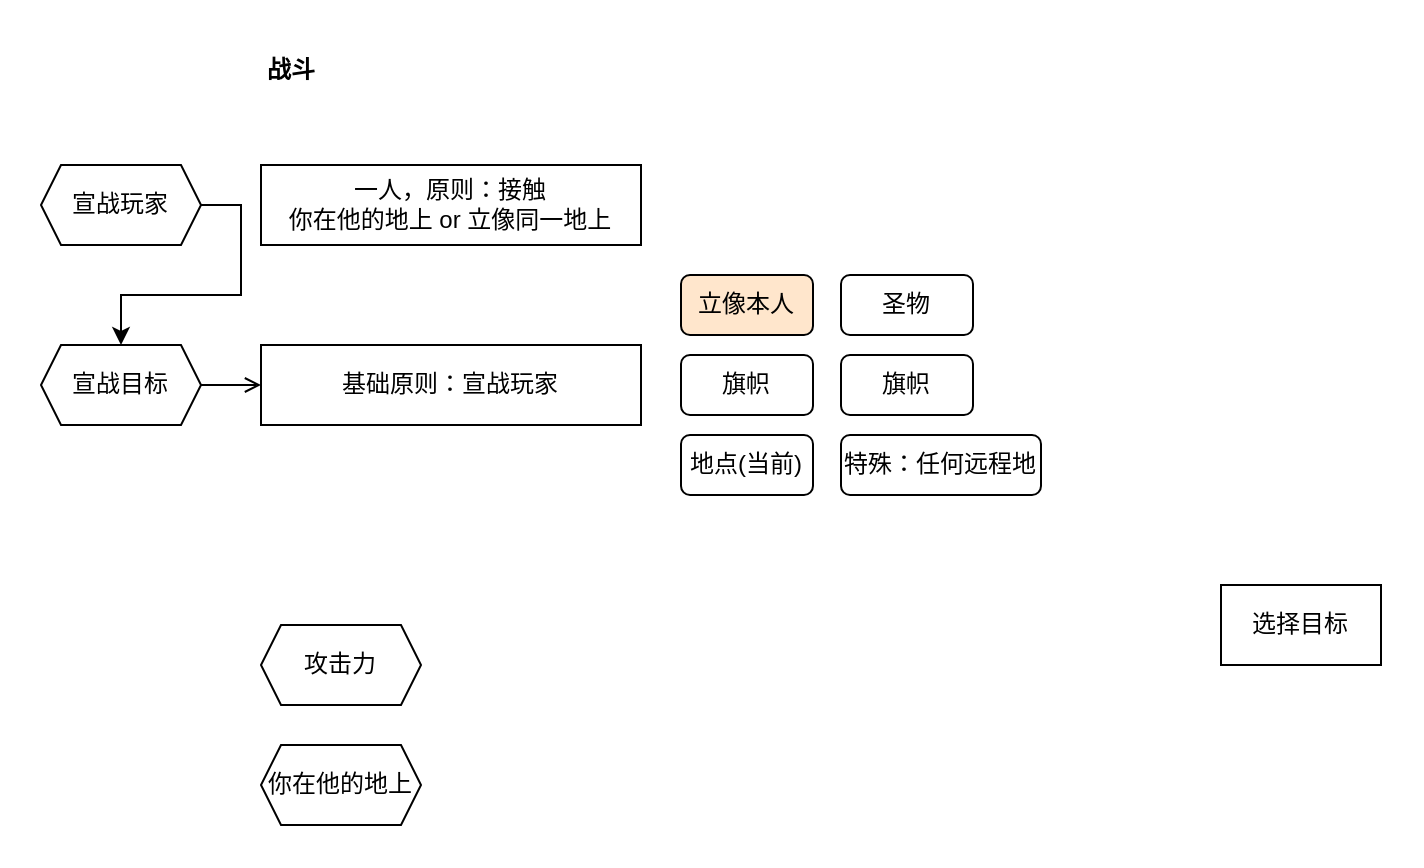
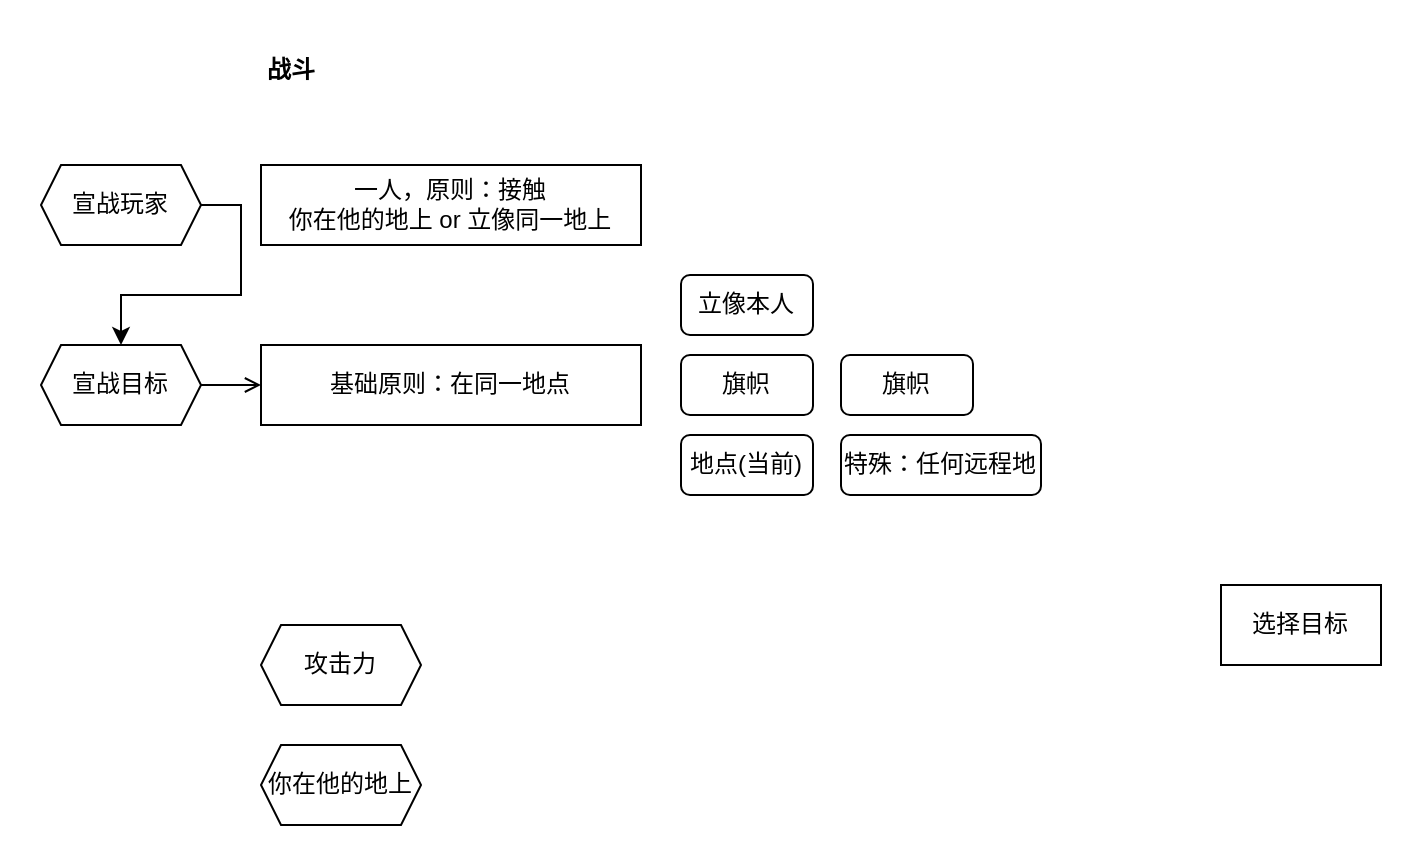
- <mxCell id="5" value="立像本人" style="rounded=1;whiteSpace=wrap;html=1;fillColor=#ffe6cc;" vertex="1" parent="1"><mxGeometry x="340" y="137" width="66" height="30" as="geometry" /></mxCell>
+ <mxCell id="5" value="立像本人" style="rounded=1;whiteSpace=wrap;html=1;" vertex="1" parent="1"><mxGeometry x="340" y="137" width="66" height="30" as="geometry" /></mxCell>
- <mxCell id="6" value="圣物" style="rounded=1;whiteSpace=wrap;html=1;" vertex="1" parent="1"><mxGeometry x="420" y="137" width="66" height="30" as="geometry" /></mxCell>
- <mxCell id="3" value="基础原则：宣战玩家" style="rounded=0;whiteSpace=wrap;html=1;" vertex="1" parent="1"><mxGeometry x="130" y="172" width="190" height="40" as="geometry" /></mxCell>
+ <mxCell id="3" value="基础原则：在同一地点" style="rounded=0;whiteSpace=wrap;html=1;" vertex="1" parent="1"><mxGeometry x="130" y="172" width="190" height="40" as="geometry" /></mxCell>
